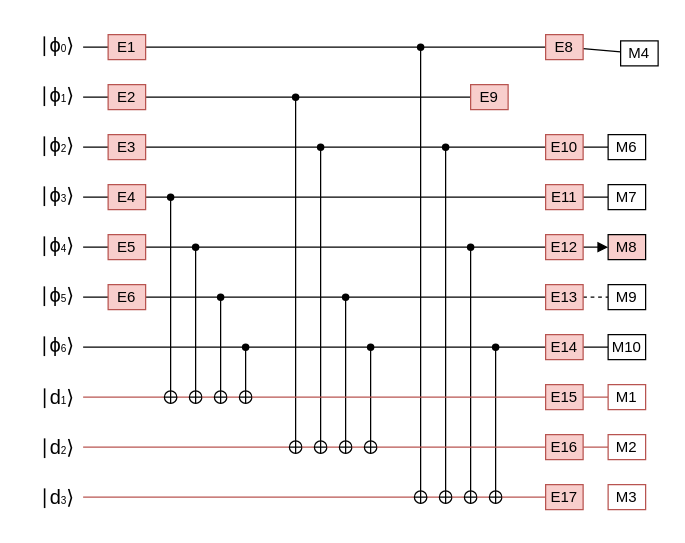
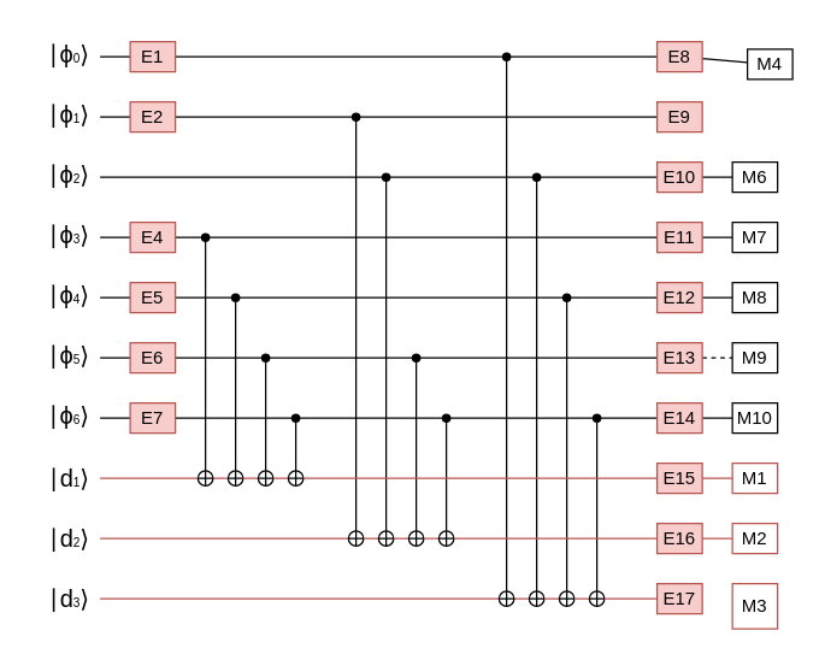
- <mxCell id="89" value="E9" style="rounded=0;whiteSpace=wrap;html=1;fillColor=#f8cecc;strokeColor=#b85450;" parent="1" vertex="1"><mxGeometry x="376" y="67" width="30" height="20" as="geometry" /></mxCell>
+ <mxCell id="89" value="E9" style="rounded=0;whiteSpace=wrap;html=1;fillColor=#f8cecc;strokeColor=#b85450;" parent="1" vertex="1"><mxGeometry x="436" y="67" width="30" height="20" as="geometry" /></mxCell>
- <mxCell id="101" value="E3" style="rounded=0;whiteSpace=wrap;html=1;fillColor=#f8cecc;strokeColor=#b85450;" parent="1" vertex="1"><mxGeometry x="86" y="107" width="30" height="20" as="geometry" /></mxCell>
- <mxCell id="5" value="" style="endArrow=block;html=1;rounded=0;" parent="1" source="94" target="10" edge="1"><mxGeometry width="50" height="50" relative="1" as="geometry"><mxPoint x="111" y="197" as="sourcePoint" /><mxPoint x="471" y="197" as="targetPoint" /></mxGeometry></mxCell>
+ <mxCell id="5" value="" style="endArrow=none;html=1;rounded=0;" parent="1" source="94" target="10" edge="1"><mxGeometry width="50" height="50" relative="1" as="geometry"><mxPoint x="111" y="197" as="sourcePoint" /><mxPoint x="471" y="197" as="targetPoint" /></mxGeometry></mxCell>
- <mxCell id="10" value="M8" style="rounded=0;whiteSpace=wrap;html=1;fillColor=#f8cecc;" parent="1" vertex="1"><mxGeometry x="486" y="187" width="30" height="20" as="geometry" /></mxCell>
+ <mxCell id="10" value="M8" style="rounded=0;whiteSpace=wrap;html=1;" parent="1" vertex="1"><mxGeometry x="486" y="187" width="30" height="20" as="geometry" /></mxCell>
+ <mxCell id="105" value="E7" style="rounded=0;whiteSpace=wrap;html=1;fillColor=#f8cecc;strokeColor=#b85450;" parent="1" vertex="1"><mxGeometry x="86" y="267" width="30" height="20" as="geometry" /></mxCell>
- <mxCell id="18" value="M3" style="rounded=0;whiteSpace=wrap;html=1;fillColor=#FFFFFF;strokeColor=#b85450;" parent="1" vertex="1"><mxGeometry x="486" y="387" width="30" height="20" as="geometry" /></mxCell>
+ <mxCell id="18" value="M3" style="rounded=0;whiteSpace=wrap;html=1;fillColor=#FFFFFF;strokeColor=#b85450;" parent="1" vertex="1"><mxGeometry x="486" y="387" width="30" height="30" as="geometry" /></mxCell>
